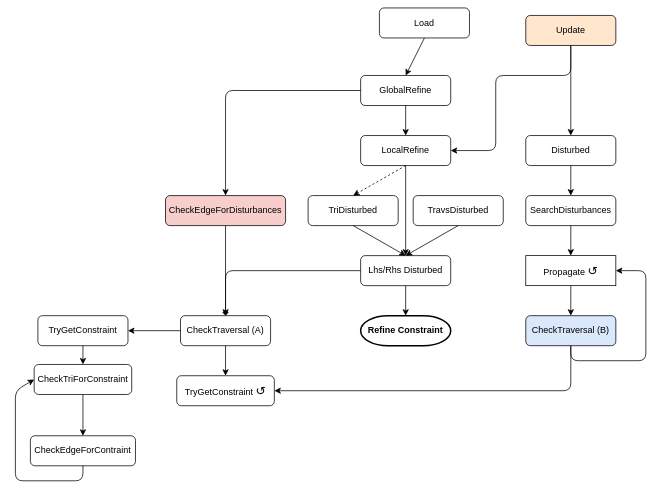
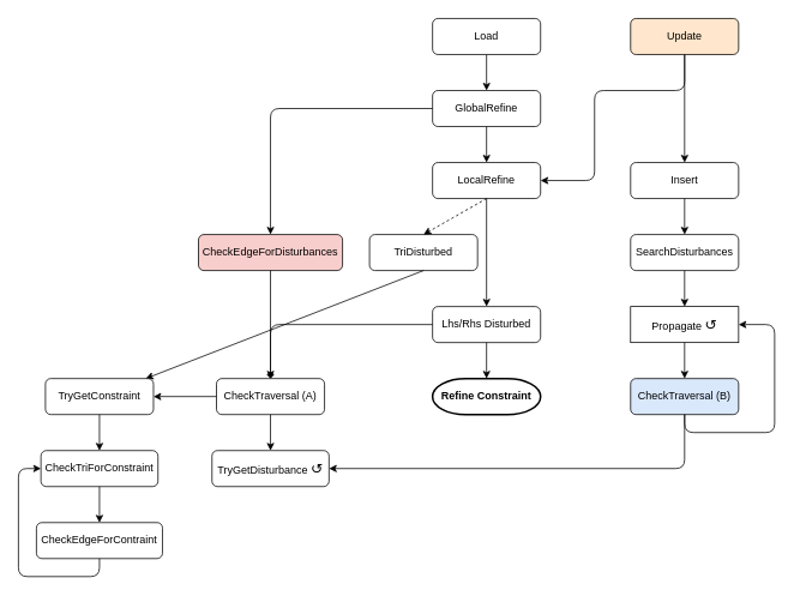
- <mxCell id="26" value="Load" style="rounded=1;whiteSpace=wrap;html=1;" vertex="1" parent="1"><mxGeometry x="505" y="10" width="120" height="40" as="geometry" /></mxCell>
+ <mxCell id="26" value="Load" style="rounded=1;whiteSpace=wrap;html=1;" vertex="1" parent="1"><mxGeometry x="480" y="20" width="120" height="40" as="geometry" /></mxCell>
- <mxCell id="28" value="Disturbed" style="rounded=1;whiteSpace=wrap;html=1;" vertex="1" parent="1"><mxGeometry x="700" y="180" width="120" height="40" as="geometry" /></mxCell>
+ <mxCell id="28" value="Insert" style="rounded=1;whiteSpace=wrap;html=1;" vertex="1" parent="1"><mxGeometry x="700" y="180" width="120" height="40" as="geometry" /></mxCell>
- <mxCell id="14" value="&lt;div&gt;TravsDisturbed&lt;/div&gt;" style="rounded=1;whiteSpace=wrap;html=1;" vertex="1" parent="1"><mxGeometry x="550" y="260" width="120" height="40" as="geometry" /></mxCell>
- <mxCell id="12" value="" style="endArrow=classic;html=1;exitX=0.5;exitY=1;exitDx=0;exitDy=0;entryX=0.5;entryY=0;entryDx=0;entryDy=0;" edge="1" parent="1" source="4" target="5"><mxGeometry width="50" height="50" relative="1" as="geometry"><mxPoint x="550" y="230" as="sourcePoint" /><mxPoint x="550" y="270" as="targetPoint" /></mxGeometry></mxCell>
+ <mxCell id="12" value="" style="endArrow=classic;html=1;exitX=0.5;exitY=1;exitDx=0;exitDy=0;" edge="1" parent="1" source="4" target="35"><mxGeometry width="50" height="50" relative="1" as="geometry"><mxPoint x="550" y="230" as="sourcePoint" /><mxPoint x="550" y="270" as="targetPoint" /></mxGeometry></mxCell>
- <mxCell id="16" value="" style="endArrow=classic;html=1;exitX=0.5;exitY=1;exitDx=0;exitDy=0;entryX=0.5;entryY=0;entryDx=0;entryDy=0;" edge="1" parent="1" source="14" target="5"><mxGeometry width="50" height="50" relative="1" as="geometry"><mxPoint x="550" y="230" as="sourcePoint" /><mxPoint x="650" y="270" as="targetPoint" /></mxGeometry></mxCell>
- <mxCell id="37" value="CheckTriForConstraint" style="rounded=1;whiteSpace=wrap;html=1;" vertex="1" parent="1"><mxGeometry x="45" y="485" width="130" height="40" as="geometry" /></mxCell>
+ <mxCell id="37" value="CheckTriForConstraint" style="rounded=1;whiteSpace=wrap;html=1;" vertex="1" parent="1"><mxGeometry x="45" y="500" width="130" height="40" as="geometry" /></mxCell>
- <mxCell id="29" value="TryGetConstraint &lt;font style=&quot;font-size: 16px&quot;&gt;↺&lt;/font&gt;" style="rounded=1;whiteSpace=wrap;html=1;" vertex="1" parent="1"><mxGeometry x="235" y="500" width="130" height="40" as="geometry" /></mxCell>
+ <mxCell id="29" value="TryGetDisturbance &lt;font style=&quot;font-size: 16px&quot;&gt;↺&lt;/font&gt;" style="rounded=1;whiteSpace=wrap;html=1;" vertex="1" parent="1"><mxGeometry x="235" y="500" width="130" height="40" as="geometry" /></mxCell>
